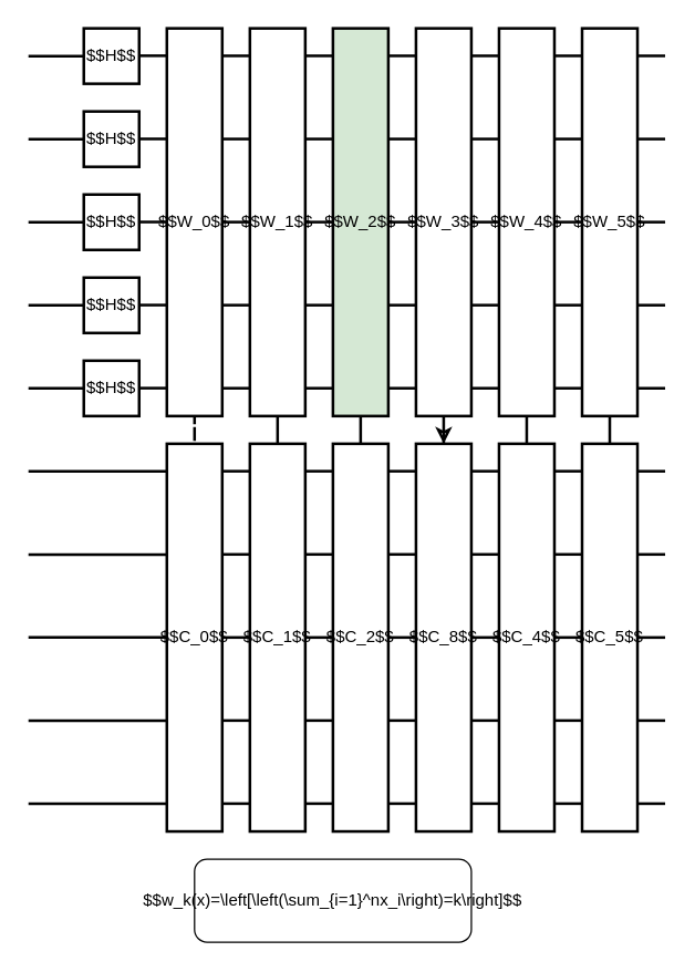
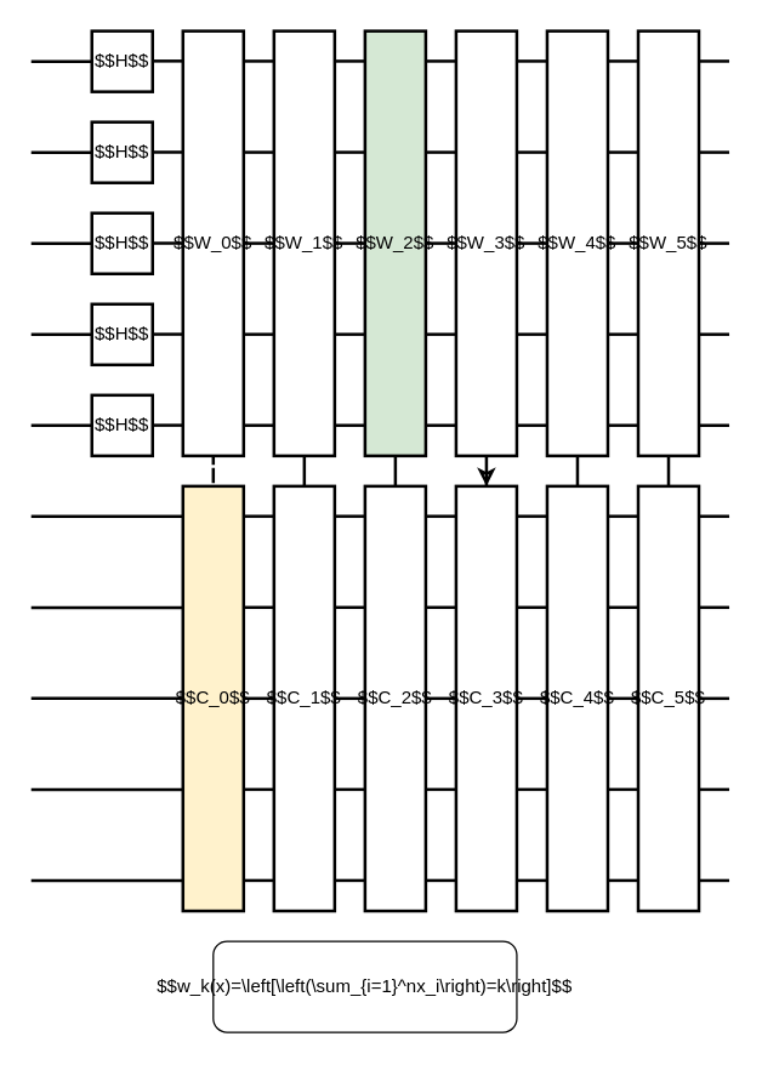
- <mxCell id="60" value="$$C_0$$" style="rounded=0;whiteSpace=wrap;html=1;strokeWidth=2;" vertex="1" parent="1"><mxGeometry x="120" y="320" width="40" height="280" as="geometry" /></mxCell>
+ <mxCell id="60" value="$$C_0$$" style="rounded=0;whiteSpace=wrap;html=1;strokeWidth=2;fillColor=#fff2cc;" vertex="1" parent="1"><mxGeometry x="120" y="320" width="40" height="280" as="geometry" /></mxCell>
- <mxCell id="63" value="$$C_8$$" style="rounded=0;whiteSpace=wrap;html=1;strokeWidth=2;" vertex="1" parent="1"><mxGeometry x="300" y="320" width="40" height="280" as="geometry" /></mxCell>
+ <mxCell id="63" value="$$C_3$$" style="rounded=0;whiteSpace=wrap;html=1;strokeWidth=2;" vertex="1" parent="1"><mxGeometry x="300" y="320" width="40" height="280" as="geometry" /></mxCell>
